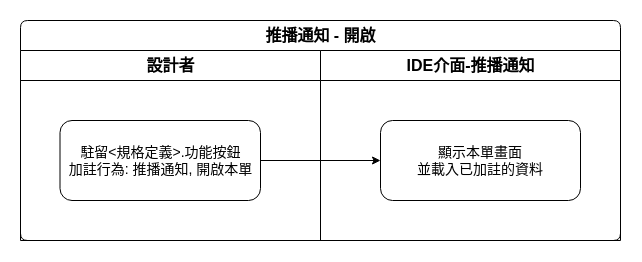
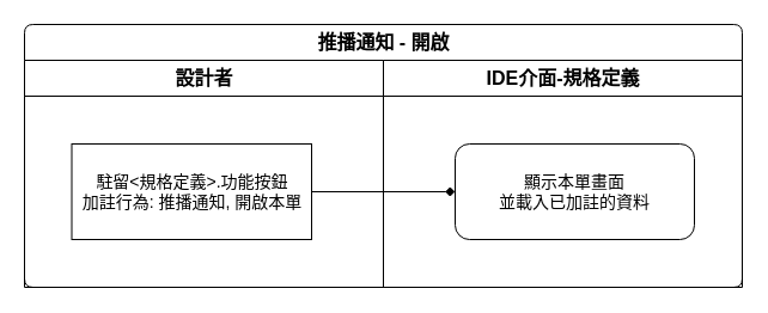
- <mxCell id="6" value="IDE介面-推播通知" style="swimlane;html=1;startSize=30;fontSize=16;strokeWidth=1;" parent="2" vertex="1"><mxGeometry x="300" y="30" width="300" height="190" as="geometry" /></mxCell>
+ <mxCell id="6" value="IDE介面-規格定義" style="swimlane;html=1;startSize=30;fontSize=16;strokeWidth=1;" parent="2" vertex="1"><mxGeometry x="300" y="30" width="300" height="190" as="geometry" /></mxCell>
- <mxCell id="4" value="駐留&amp;lt;規格定義&amp;gt;.功能按鈕&lt;br&gt;加註行為: 推播通知, 開啟本單" style="rounded=1;whiteSpace=wrap;html=1;strokeWidth=1;fontSize=14;" parent="3" vertex="1"><mxGeometry x="39.5" y="70" width="200.5" height="80" as="geometry" /></mxCell>
+ <mxCell id="4" value="駐留&amp;lt;規格定義&amp;gt;.功能按鈕&lt;br&gt;加註行為: 推播通知, 開啟本單" style="whiteSpace=wrap;html=1;strokeWidth=1;fontSize=14;rounded=0;" parent="3" vertex="1"><mxGeometry x="39.5" y="70" width="200.5" height="80" as="geometry" /></mxCell>
- <mxCell id="5" style="edgeStyle=orthogonalEdgeStyle;rounded=0;orthogonalLoop=1;jettySize=auto;html=1;" parent="2" source="4" target="7" edge="1"><mxGeometry relative="1" as="geometry" /></mxCell>
+ <mxCell id="5" style="edgeStyle=orthogonalEdgeStyle;rounded=0;orthogonalLoop=1;jettySize=auto;html=1;endArrow=diamond;" parent="2" source="4" target="7" edge="1"><mxGeometry relative="1" as="geometry" /></mxCell>
